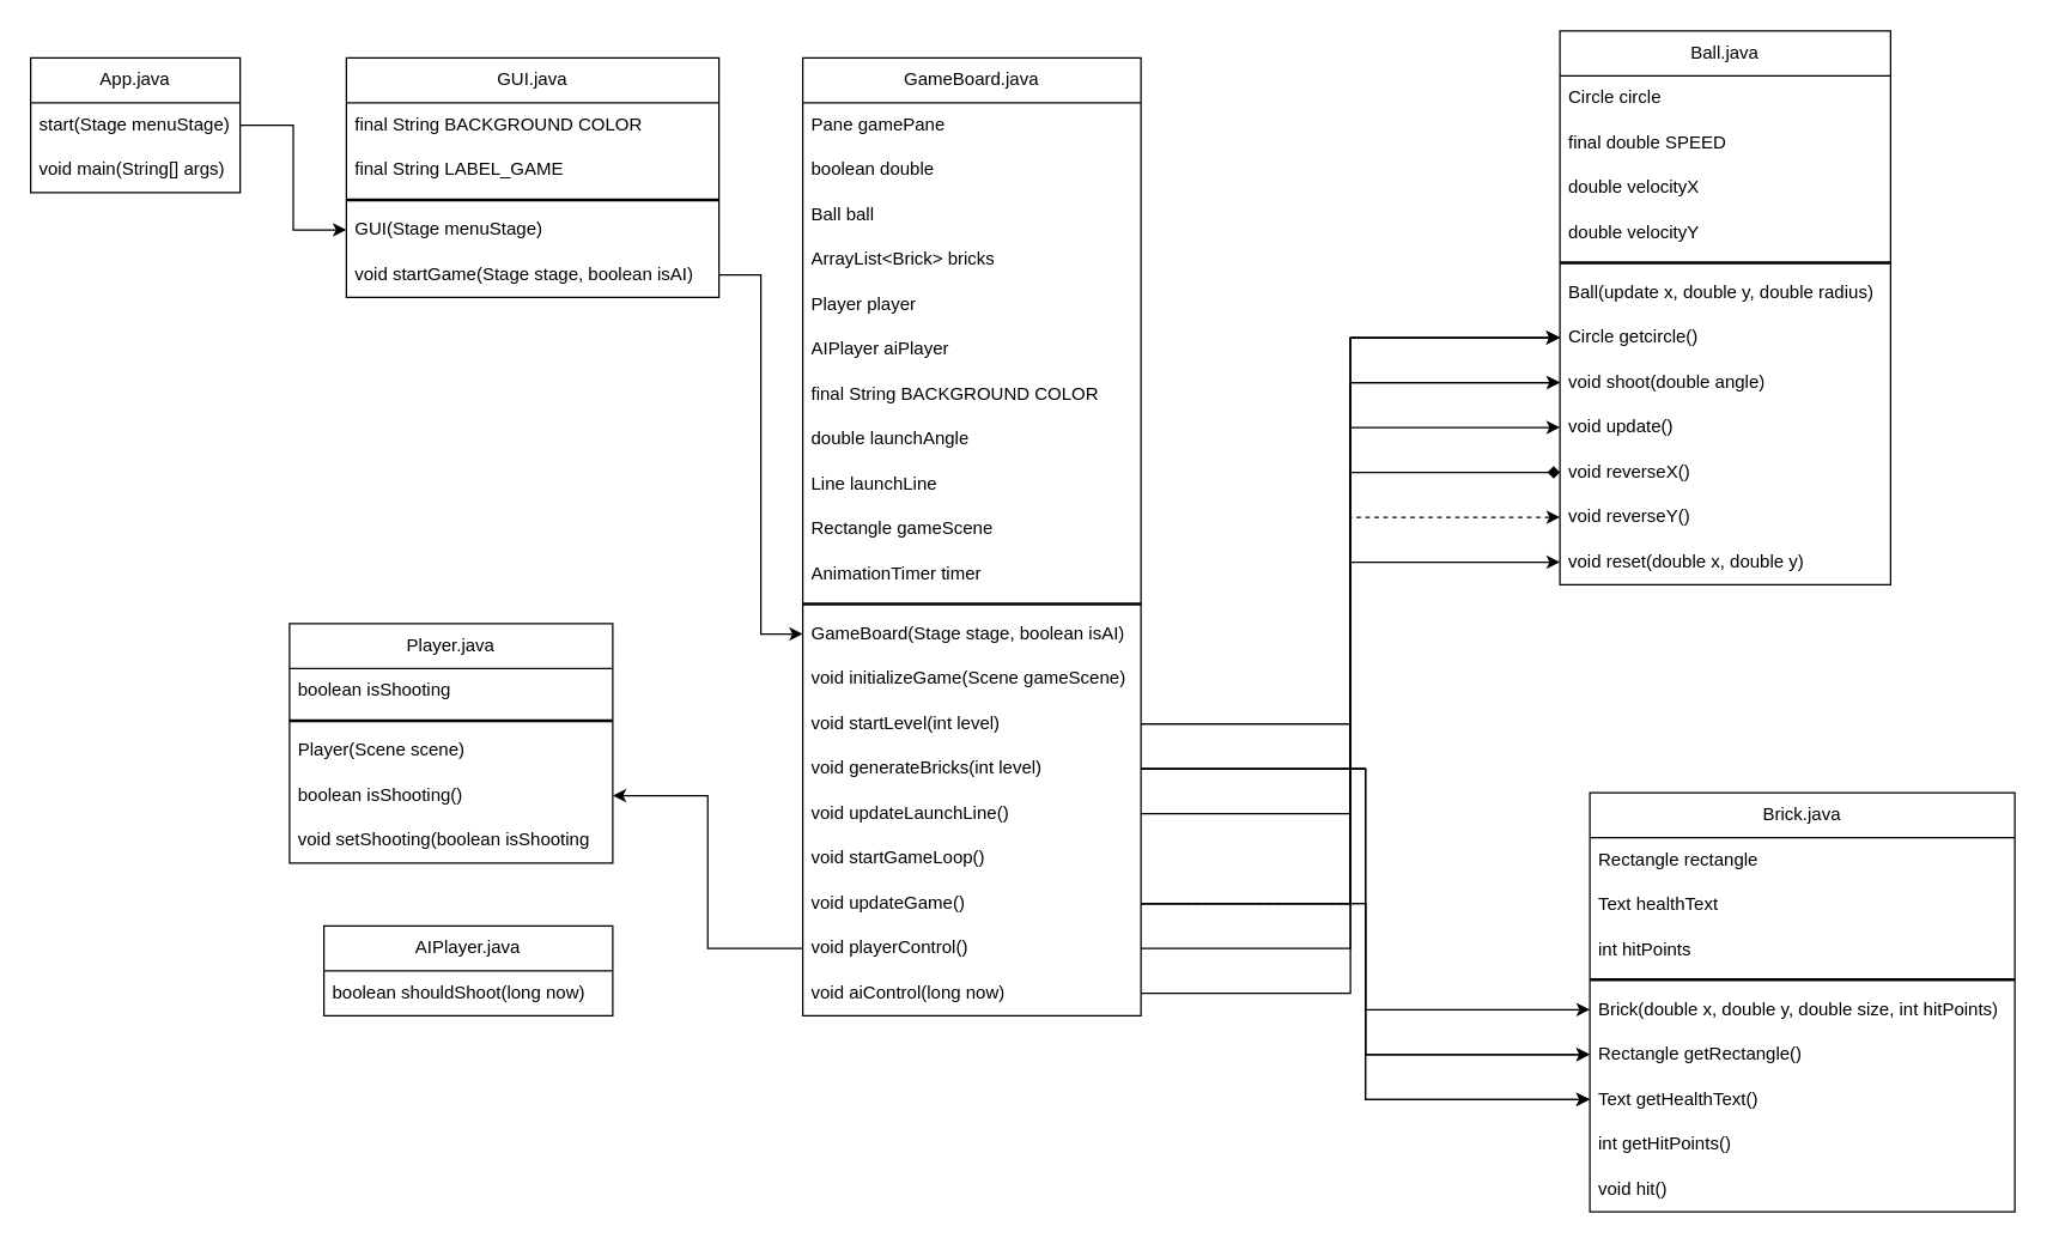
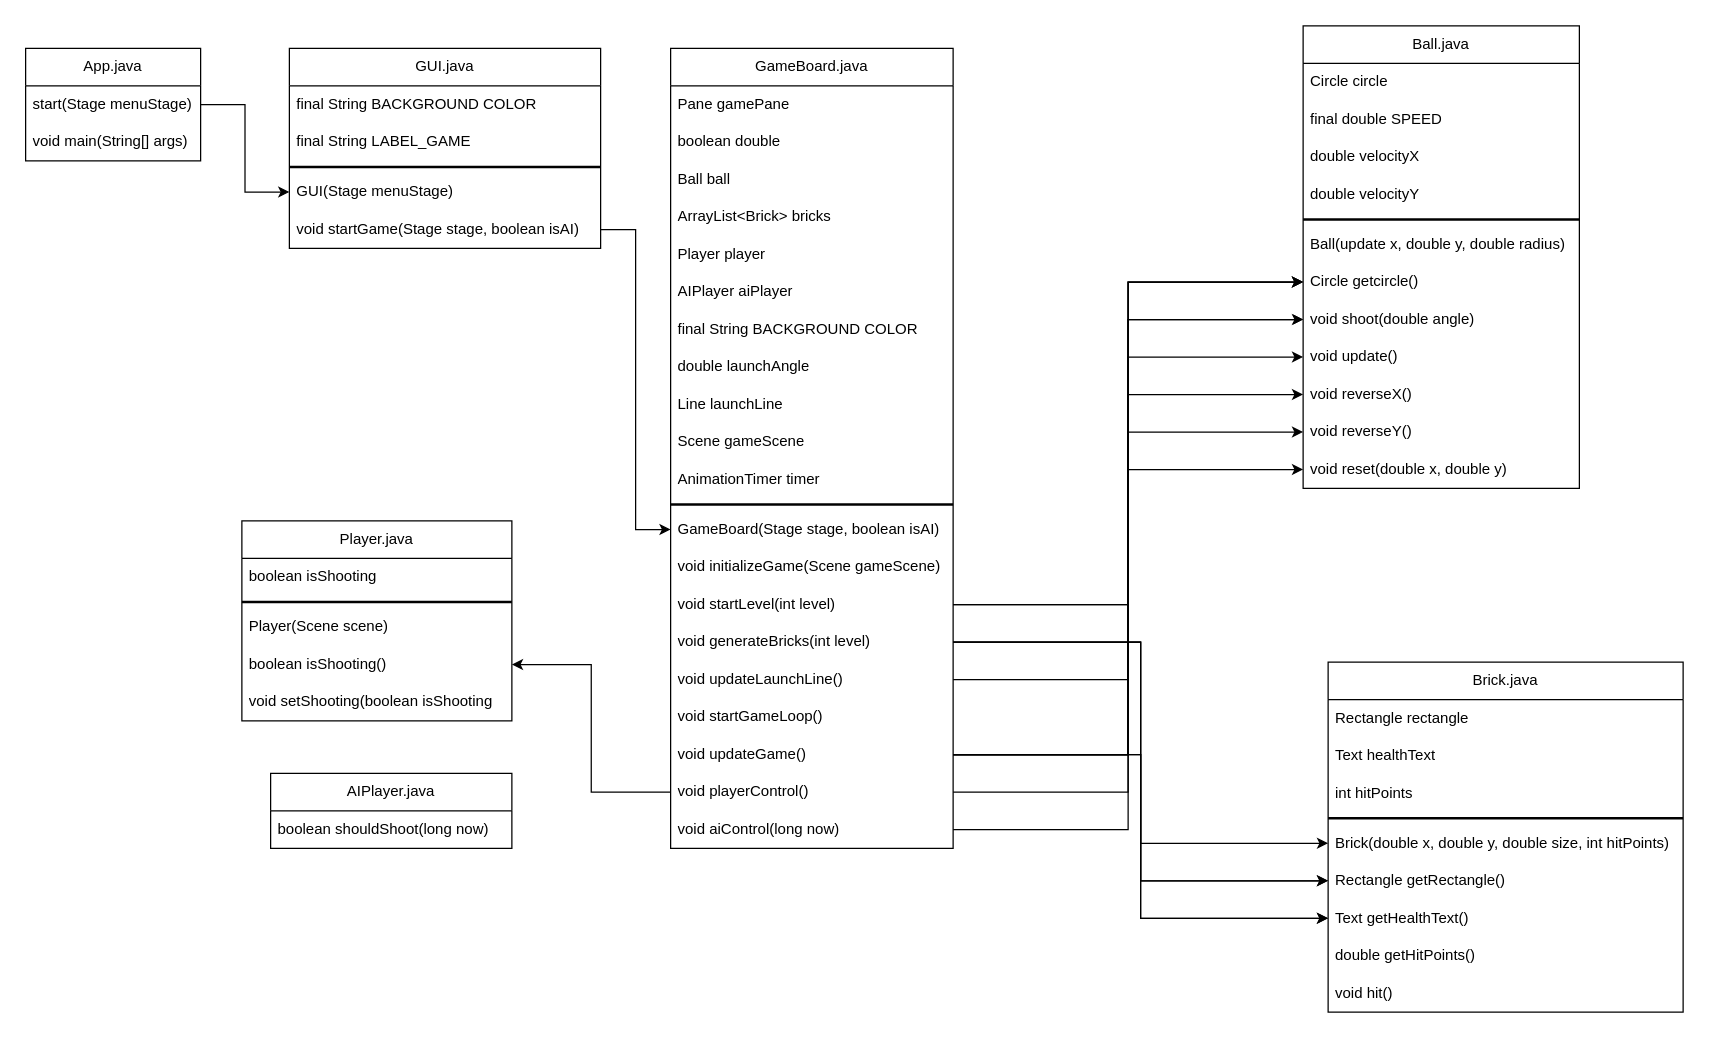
- <mxCell id="75" style="edgeStyle=orthogonalEdgeStyle;rounded=0;orthogonalLoop=1;jettySize=auto;html=1;entryX=0;entryY=0.5;entryDx=0;entryDy=0;endArrow=diamond;" edge="1" parent="1" source="31" target="45"><mxGeometry relative="1" as="geometry" /></mxCell>
+ <mxCell id="75" style="edgeStyle=orthogonalEdgeStyle;rounded=0;orthogonalLoop=1;jettySize=auto;html=1;entryX=0;entryY=0.5;entryDx=0;entryDy=0;" edge="1" parent="1" source="31" target="45"><mxGeometry relative="1" as="geometry" /></mxCell>
- <mxCell id="76" style="edgeStyle=orthogonalEdgeStyle;rounded=0;orthogonalLoop=1;jettySize=auto;html=1;entryX=0;entryY=0.5;entryDx=0;entryDy=0;dashed=1;" edge="1" parent="1" source="31" target="46"><mxGeometry relative="1" as="geometry" /></mxCell>
+ <mxCell id="76" style="edgeStyle=orthogonalEdgeStyle;rounded=0;orthogonalLoop=1;jettySize=auto;html=1;entryX=0;entryY=0.5;entryDx=0;entryDy=0;" edge="1" parent="1" source="31" target="46"><mxGeometry relative="1" as="geometry" /></mxCell>
- <mxCell id="22" value="Rectangle gameScene" style="text;strokeColor=none;fillColor=none;align=left;verticalAlign=middle;spacingLeft=4;spacingRight=4;overflow=hidden;points=[[0,0.5],[1,0.5]];portConstraint=eastwest;rotatable=0;whiteSpace=wrap;html=1;" vertex="1" parent="12"><mxGeometry y="300" width="226" height="30" as="geometry" /></mxCell>
+ <mxCell id="22" value="Scene gameScene" style="text;strokeColor=none;fillColor=none;align=left;verticalAlign=middle;spacingLeft=4;spacingRight=4;overflow=hidden;points=[[0,0.5],[1,0.5]];portConstraint=eastwest;rotatable=0;whiteSpace=wrap;html=1;" vertex="1" parent="12"><mxGeometry y="300" width="226" height="30" as="geometry" /></mxCell>
- <mxCell id="56" value="int getHitPoints()" style="text;strokeColor=none;fillColor=none;align=left;verticalAlign=middle;spacingLeft=4;spacingRight=4;overflow=hidden;points=[[0,0.5],[1,0.5]];portConstraint=eastwest;rotatable=0;whiteSpace=wrap;html=1;" vertex="1" parent="48"><mxGeometry y="220" width="284" height="30" as="geometry" /></mxCell>
+ <mxCell id="56" value="double getHitPoints()" style="text;strokeColor=none;fillColor=none;align=left;verticalAlign=middle;spacingLeft=4;spacingRight=4;overflow=hidden;points=[[0,0.5],[1,0.5]];portConstraint=eastwest;rotatable=0;whiteSpace=wrap;html=1;" vertex="1" parent="48"><mxGeometry y="220" width="284" height="30" as="geometry" /></mxCell>
